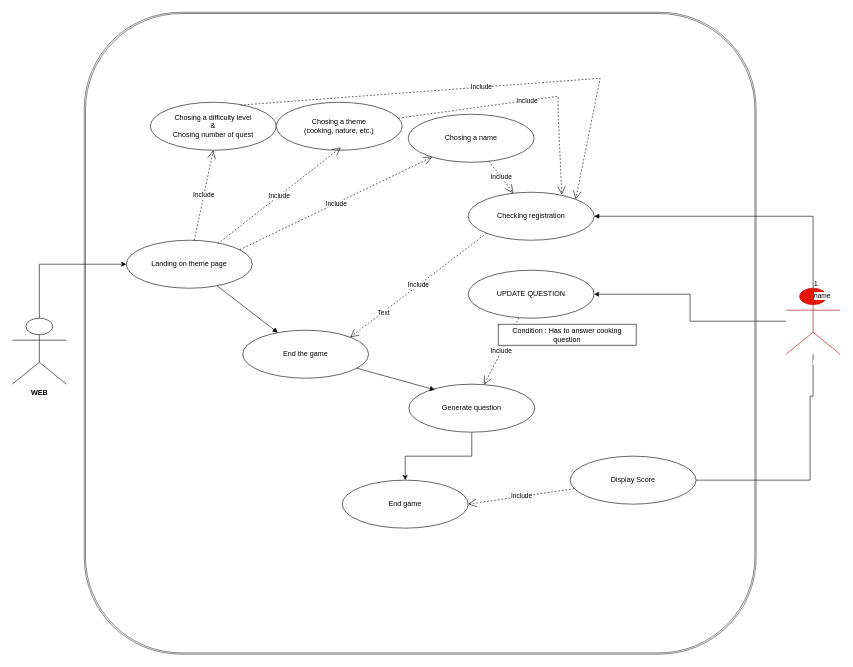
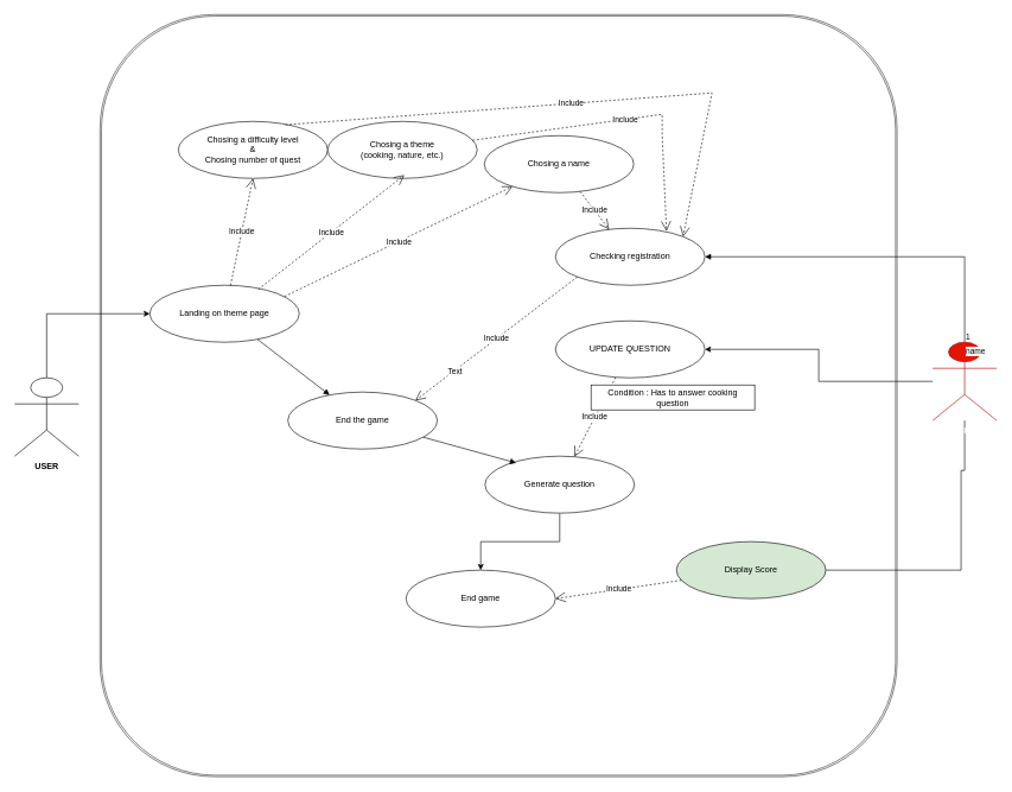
- <mxCell id="7" value="WEB" style="shape=umlActor;verticalLabelPosition=bottom;verticalAlign=top;html=1;outlineConnect=0;fontStyle=1;" parent="1" vertex="1"><mxGeometry x="20" y="530" width="90" height="110" as="geometry" /></mxCell>
+ <mxCell id="7" value="USER" style="shape=umlActor;verticalLabelPosition=bottom;verticalAlign=top;html=1;outlineConnect=0;fontStyle=1;" parent="1" vertex="1"><mxGeometry x="20" y="530" width="90" height="110" as="geometry" /></mxCell>
- <mxCell id="31" value="Display Score" style="ellipse;whiteSpace=wrap;html=1;" parent="1" vertex="1"><mxGeometry x="950" y="760" width="210" height="80" as="geometry" /></mxCell>
+ <mxCell id="31" value="Display Score" style="ellipse;whiteSpace=wrap;html=1;fillColor=#d5e8d4;" parent="1" vertex="1"><mxGeometry x="950" y="760" width="210" height="80" as="geometry" /></mxCell>
